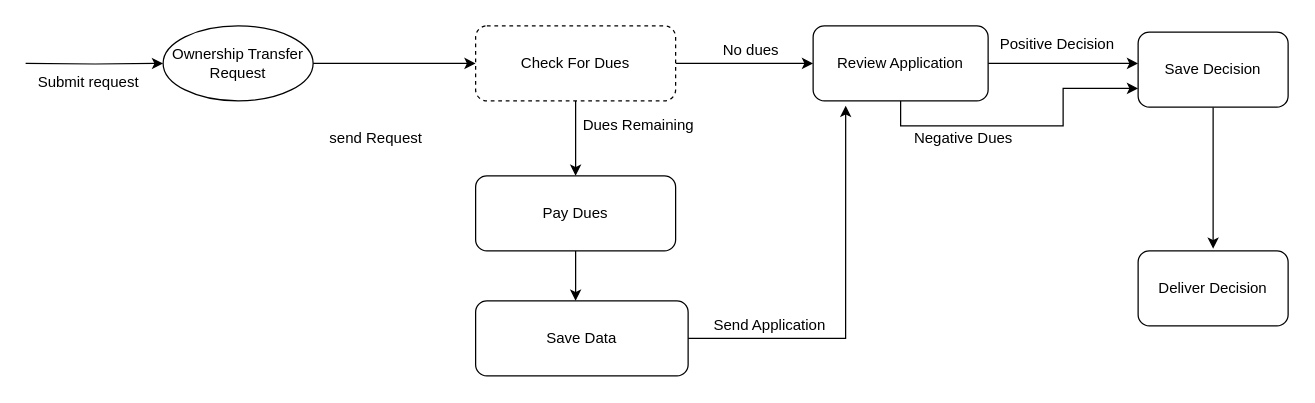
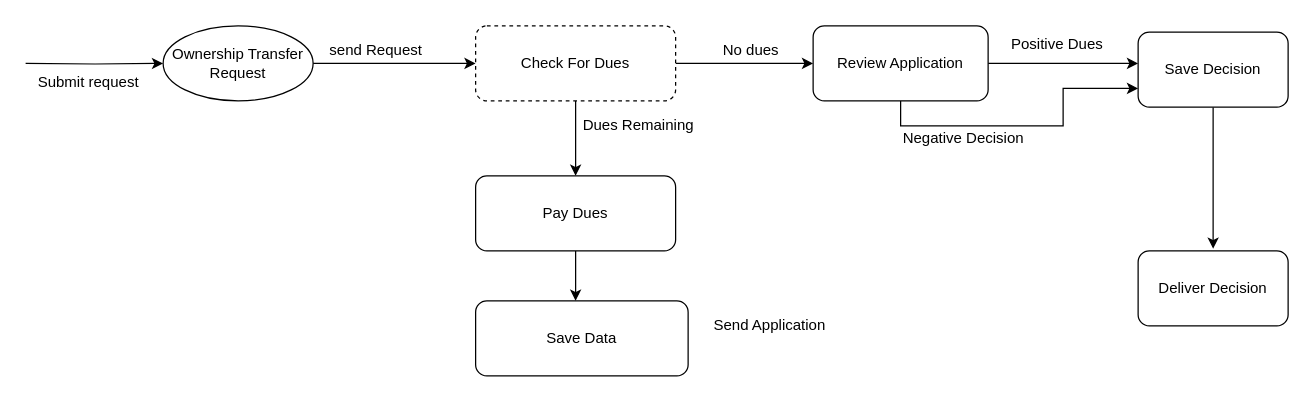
- <mxCell id="14" value="Positive Decision" style="text;html=1;align=center;verticalAlign=middle;resizable=0;points=[];autosize=1;strokeColor=none;fillColor=none;" vertex="1" parent="1"><mxGeometry x="790" y="20" width="110" height="30" as="geometry" /></mxCell>
+ <mxCell id="14" value="Positive Dues" style="text;html=1;align=center;verticalAlign=middle;resizable=0;points=[];autosize=1;strokeColor=none;fillColor=none;" vertex="1" parent="1"><mxGeometry x="790" y="20" width="110" height="30" as="geometry" /></mxCell>
- <mxCell id="9" value="send Request" style="text;html=1;align=center;verticalAlign=middle;resizable=0;points=[];autosize=1;strokeColor=none;fillColor=none;" vertex="1" parent="1"><mxGeometry x="250" y="95" width="100" height="30" as="geometry" /></mxCell>
+ <mxCell id="9" value="send Request" style="text;html=1;align=center;verticalAlign=middle;resizable=0;points=[];autosize=1;strokeColor=none;fillColor=none;" vertex="1" parent="1"><mxGeometry x="250" y="25" width="100" height="30" as="geometry" /></mxCell>
- <mxCell id="24" value="Negative Dues" style="text;html=1;align=center;verticalAlign=middle;resizable=0;points=[];autosize=1;strokeColor=none;fillColor=none;" vertex="1" parent="1"><mxGeometry x="710" y="95" width="120" height="30" as="geometry" /></mxCell>
+ <mxCell id="24" value="Negative Decision" style="text;html=1;align=center;verticalAlign=middle;resizable=0;points=[];autosize=1;strokeColor=none;fillColor=none;" vertex="1" parent="1"><mxGeometry x="710" y="95" width="120" height="30" as="geometry" /></mxCell>
- <mxCell id="21" style="edgeStyle=orthogonalEdgeStyle;rounded=0;orthogonalLoop=1;jettySize=auto;html=1;entryX=0.186;entryY=1.065;entryDx=0;entryDy=0;entryPerimeter=0;" edge="1" parent="1" source="22" target="13"><mxGeometry relative="1" as="geometry" /></mxCell>
